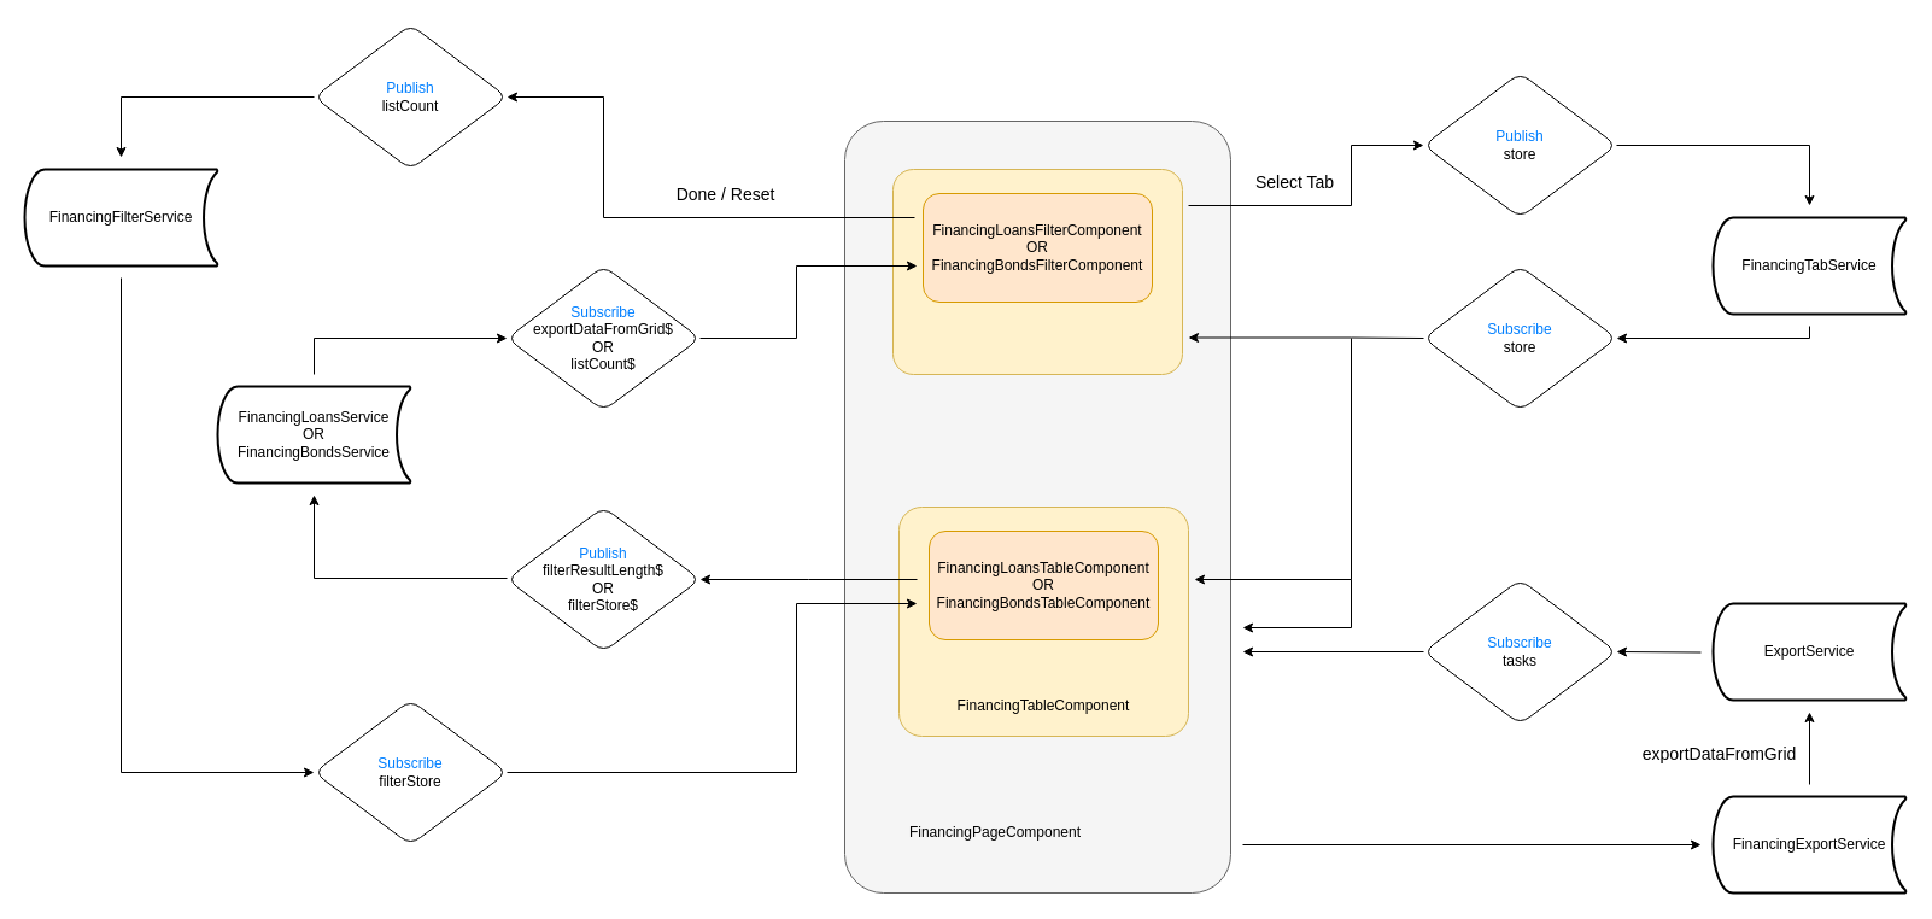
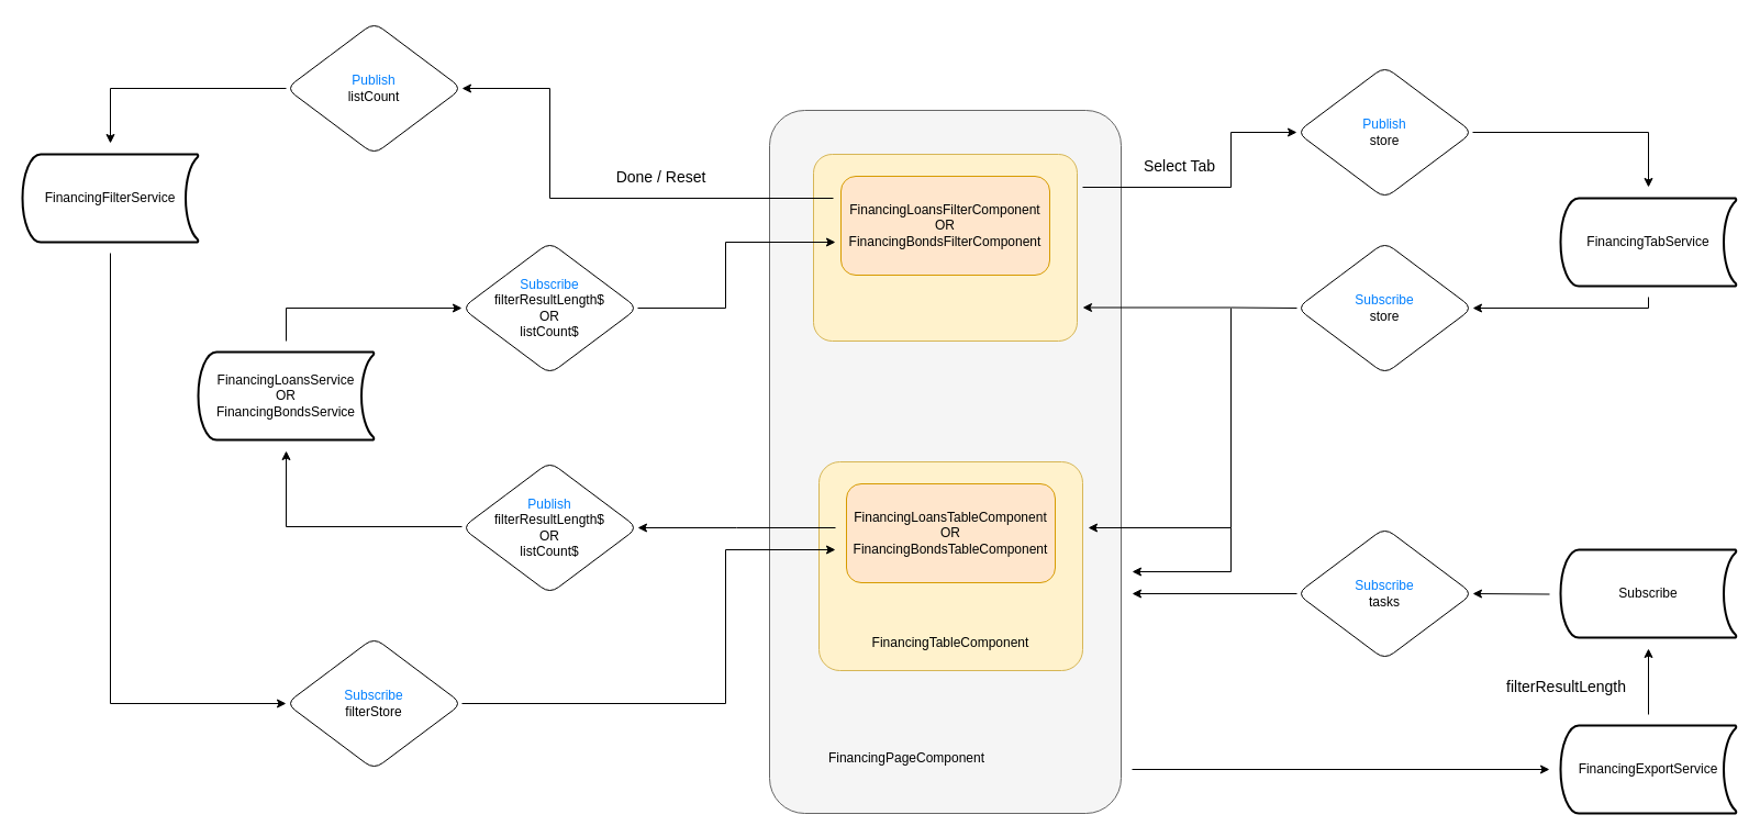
- <mxCell id="30" value="&lt;font color=&quot;#007fff&quot;&gt;Subscribe&lt;/font&gt;&lt;br&gt;exportDataFromGrid$&lt;br&gt;OR&lt;br&gt;listCount$" style="shape=rhombus;perimeter=rhombusPerimeter;whiteSpace=wrap;html=1;align=center;rounded=1;" vertex="1" parent="1"><mxGeometry x="420" y="220" width="160" height="120" as="geometry" /></mxCell>
+ <mxCell id="30" value="&lt;font color=&quot;#007fff&quot;&gt;Subscribe&lt;/font&gt;&lt;br&gt;filterResultLength$&lt;br&gt;OR&lt;br&gt;listCount$" style="shape=rhombus;perimeter=rhombusPerimeter;whiteSpace=wrap;html=1;align=center;rounded=1;" vertex="1" parent="1"><mxGeometry x="420" y="220" width="160" height="120" as="geometry" /></mxCell>
- <mxCell id="31" value="&lt;font color=&quot;#007fff&quot;&gt;Publish&lt;/font&gt;&lt;br&gt;filterResultLength$&lt;br&gt;OR&lt;br&gt;filterStore$" style="shape=rhombus;perimeter=rhombusPerimeter;whiteSpace=wrap;html=1;align=center;rounded=1;" vertex="1" parent="1"><mxGeometry x="420" y="420" width="160" height="120" as="geometry" /></mxCell>
+ <mxCell id="31" value="&lt;font color=&quot;#007fff&quot;&gt;Publish&lt;/font&gt;&lt;br&gt;filterResultLength$&lt;br&gt;OR&lt;br&gt;listCount$" style="shape=rhombus;perimeter=rhombusPerimeter;whiteSpace=wrap;html=1;align=center;rounded=1;" vertex="1" parent="1"><mxGeometry x="420" y="420" width="160" height="120" as="geometry" /></mxCell>
- <mxCell id="36" value="ExportService" style="strokeWidth=2;html=1;shape=mxgraph.flowchart.stored_data;whiteSpace=wrap;glass=0;fillStyle=auto;strokeColor=default;fillColor=none;gradientColor=none;rounded=0;" vertex="1" parent="1"><mxGeometry x="1420" y="500" width="160" height="80" as="geometry" /></mxCell>
+ <mxCell id="36" value="Subscribe" style="strokeWidth=2;html=1;shape=mxgraph.flowchart.stored_data;whiteSpace=wrap;glass=0;fillStyle=auto;strokeColor=default;fillColor=none;gradientColor=none;rounded=0;" vertex="1" parent="1"><mxGeometry x="1420" y="500" width="160" height="80" as="geometry" /></mxCell>
- <mxCell id="41" value="exportDataFromGrid" style="text;html=1;align=center;verticalAlign=middle;resizable=0;points=[];autosize=1;strokeColor=none;fillColor=none;fontSize=14;fontColor=#000000;rounded=0;" vertex="1" parent="1"><mxGeometry x="1350" y="610" width="150" height="30" as="geometry" /></mxCell>
+ <mxCell id="41" value="filterResultLength" style="text;html=1;align=center;verticalAlign=middle;resizable=0;points=[];autosize=1;strokeColor=none;fillColor=none;fontSize=14;fontColor=#000000;rounded=0;" vertex="1" parent="1"><mxGeometry x="1350" y="610" width="150" height="30" as="geometry" /></mxCell>
